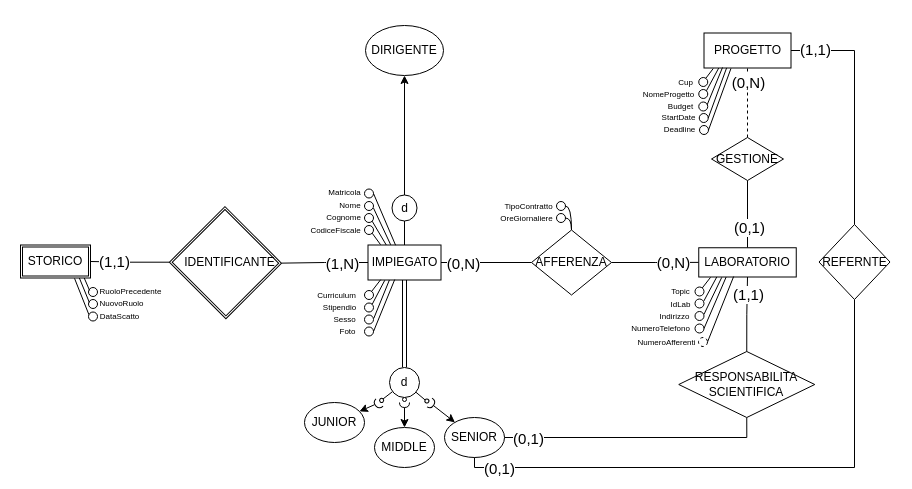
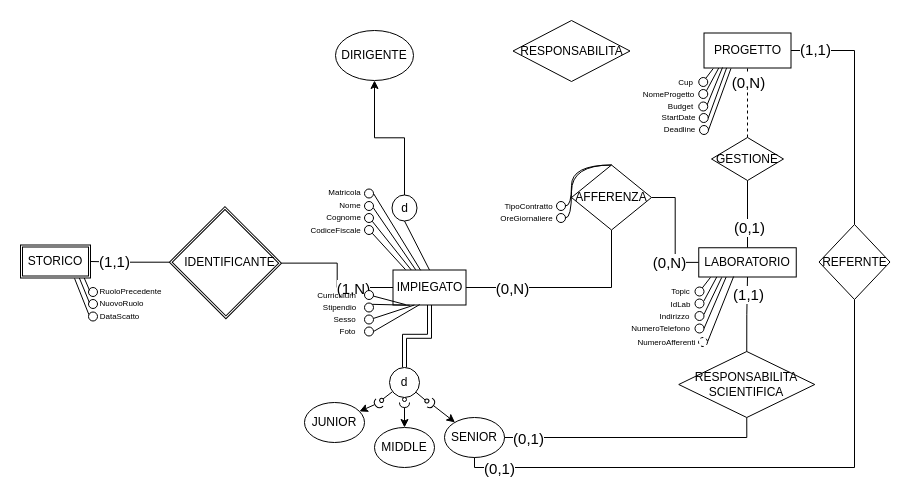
- <mxCell id="33" value="DIRIGENTE" style="ellipse;whiteSpace=wrap;html=1;rounded=0;labelBackgroundColor=none;" parent="1" vertex="1"><mxGeometry x="365" y="25" width="78" height="50" as="geometry" /></mxCell>
+ <mxCell id="33" value="DIRIGENTE" style="ellipse;whiteSpace=wrap;html=1;rounded=0;labelBackgroundColor=none;" parent="1" vertex="1"><mxGeometry x="335" y="30" width="78" height="50" as="geometry" /></mxCell>
+ <mxCell id="34" value="RESPONSABILITA" style="rhombus;whiteSpace=wrap;html=1;rounded=0;labelBackgroundColor=none;" parent="1" vertex="1"><mxGeometry x="512.5" y="20" width="117" height="61" as="geometry" /></mxCell>
- <mxCell id="45" value="IMPIEGATO" style="rounded=0;whiteSpace=wrap;html=1;labelBackgroundColor=none;" parent="1" vertex="1"><mxGeometry x="367.5" y="244.5" width="73" height="35" as="geometry" /></mxCell>
+ <mxCell id="45" value="IMPIEGATO" style="rounded=0;whiteSpace=wrap;html=1;labelBackgroundColor=none;" parent="1" vertex="1"><mxGeometry x="392.5" y="269.5" width="73" height="35" as="geometry" /></mxCell>
- <mxCell id="19" value="AFFERENZA" style="rhombus;whiteSpace=wrap;html=1;rounded=0;labelBackgroundColor=none;" parent="1" vertex="1"><mxGeometry x="531" y="229.5" width="80" height="65" as="geometry" /></mxCell>
+ <mxCell id="19" value="AFFERENZA" style="rhombus;whiteSpace=wrap;html=1;rounded=0;labelBackgroundColor=none;" parent="1" vertex="1"><mxGeometry x="571" y="164.5" width="80" height="65" as="geometry" /></mxCell>
